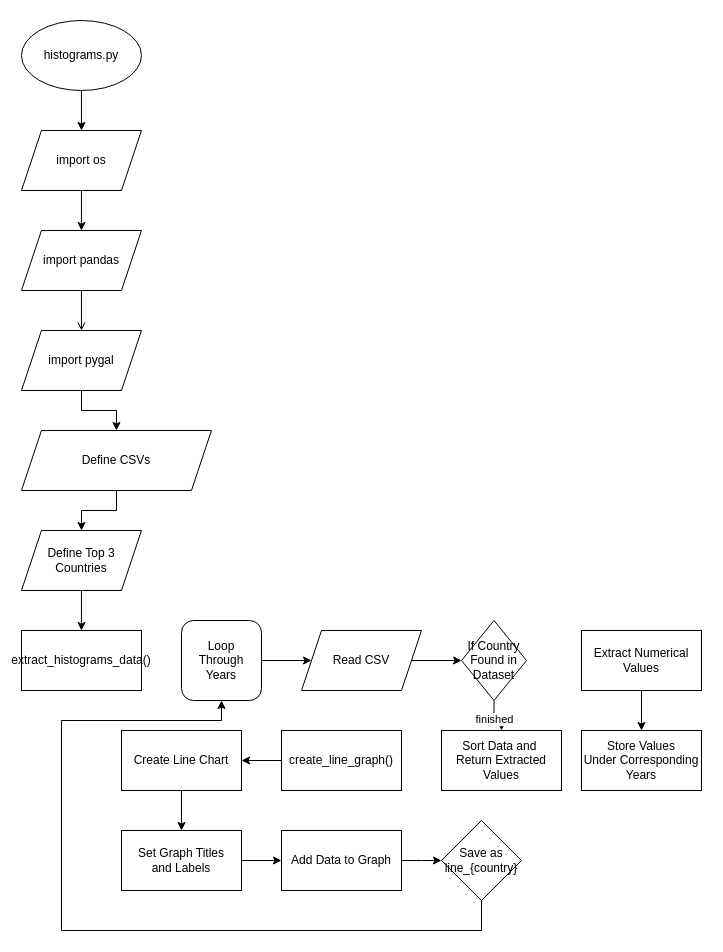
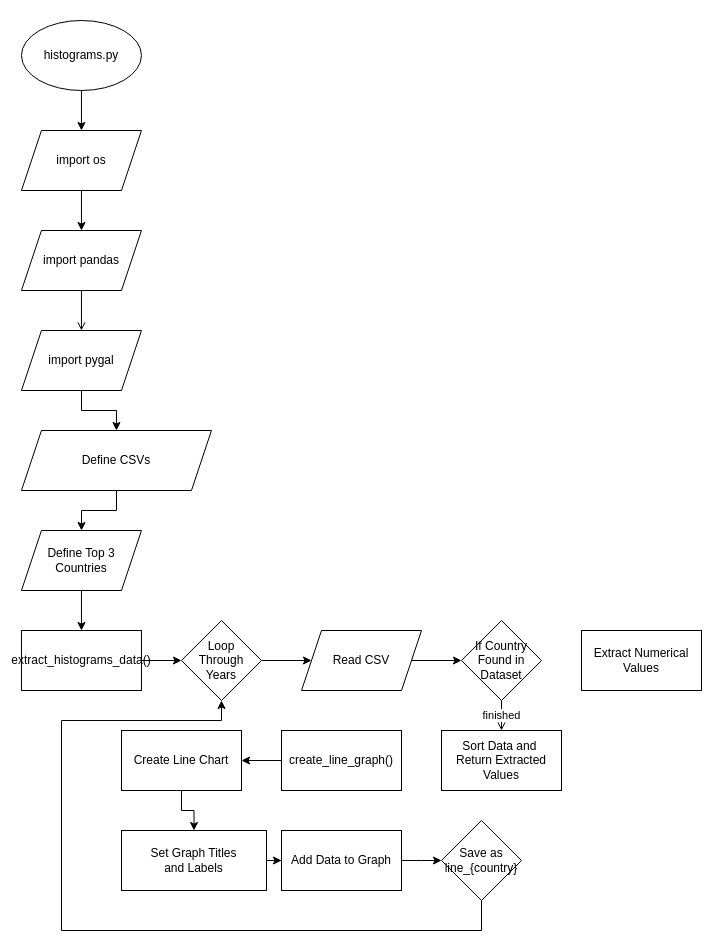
+ <mxCell id="16" style="edgeStyle=orthogonalEdgeStyle;rounded=0;orthogonalLoop=1;jettySize=auto;html=1;" parent="1" source="17" target="13" edge="1"><mxGeometry relative="1" as="geometry" /></mxCell>
- <mxCell id="13" value="Loop&lt;div&gt;Through&lt;br&gt;Years&lt;/div&gt;" style="whiteSpace=wrap;html=1;rounded=1;" parent="1" vertex="1"><mxGeometry x="181" y="620" width="80" height="80" as="geometry" /></mxCell>
+ <mxCell id="13" value="Loop&lt;div&gt;Through&lt;br&gt;Years&lt;/div&gt;" style="rhombus;whiteSpace=wrap;html=1;" parent="1" vertex="1"><mxGeometry x="181" y="620" width="80" height="80" as="geometry" /></mxCell>
- <mxCell id="21" value="If&amp;nbsp;&lt;span style=&quot;background-color: transparent; color: light-dark(rgb(0, 0, 0), rgb(255, 255, 255));&quot;&gt;Country&lt;/span&gt;&lt;div&gt;Found in&lt;/div&gt;&lt;div&gt;Dataset&lt;/div&gt;" style="rhombus;whiteSpace=wrap;html=1;" parent="1" vertex="1"><mxGeometry x="461" y="620" width="65" height="80" as="geometry" /></mxCell>
+ <mxCell id="21" value="If&amp;nbsp;&lt;span style=&quot;background-color: transparent; color: light-dark(rgb(0, 0, 0), rgb(255, 255, 255));&quot;&gt;Country&lt;/span&gt;&lt;div&gt;Found in&lt;/div&gt;&lt;div&gt;Dataset&lt;/div&gt;" style="rhombus;whiteSpace=wrap;html=1;" parent="1" vertex="1"><mxGeometry x="461" y="620" width="80" height="80" as="geometry" /></mxCell>
- <mxCell id="22" value="" style="edgeStyle=orthogonalEdgeStyle;rounded=0;orthogonalLoop=1;jettySize=auto;html=1;" parent="1" source="23" target="24" edge="1"><mxGeometry relative="1" as="geometry" /></mxCell>
- <mxCell id="24" value="Store Values&lt;div&gt;Under Corresponding&lt;/div&gt;&lt;div&gt;Years&lt;/div&gt;" style="rounded=0;whiteSpace=wrap;html=1;" parent="1" vertex="1"><mxGeometry x="581" y="730" width="120" height="60" as="geometry" /></mxCell>
- <mxCell id="31" value="Set Graph Titles&lt;div&gt;and Labels&lt;/div&gt;" style="rounded=0;whiteSpace=wrap;html=1;" parent="1" vertex="1"><mxGeometry x="121" y="830" width="120" height="60" as="geometry" /></mxCell>
+ <mxCell id="31" value="Set Graph Titles&lt;div&gt;and Labels&lt;/div&gt;" style="rounded=0;whiteSpace=wrap;html=1;" parent="1" vertex="1"><mxGeometry x="121" y="830" width="145" height="60" as="geometry" /></mxCell>
